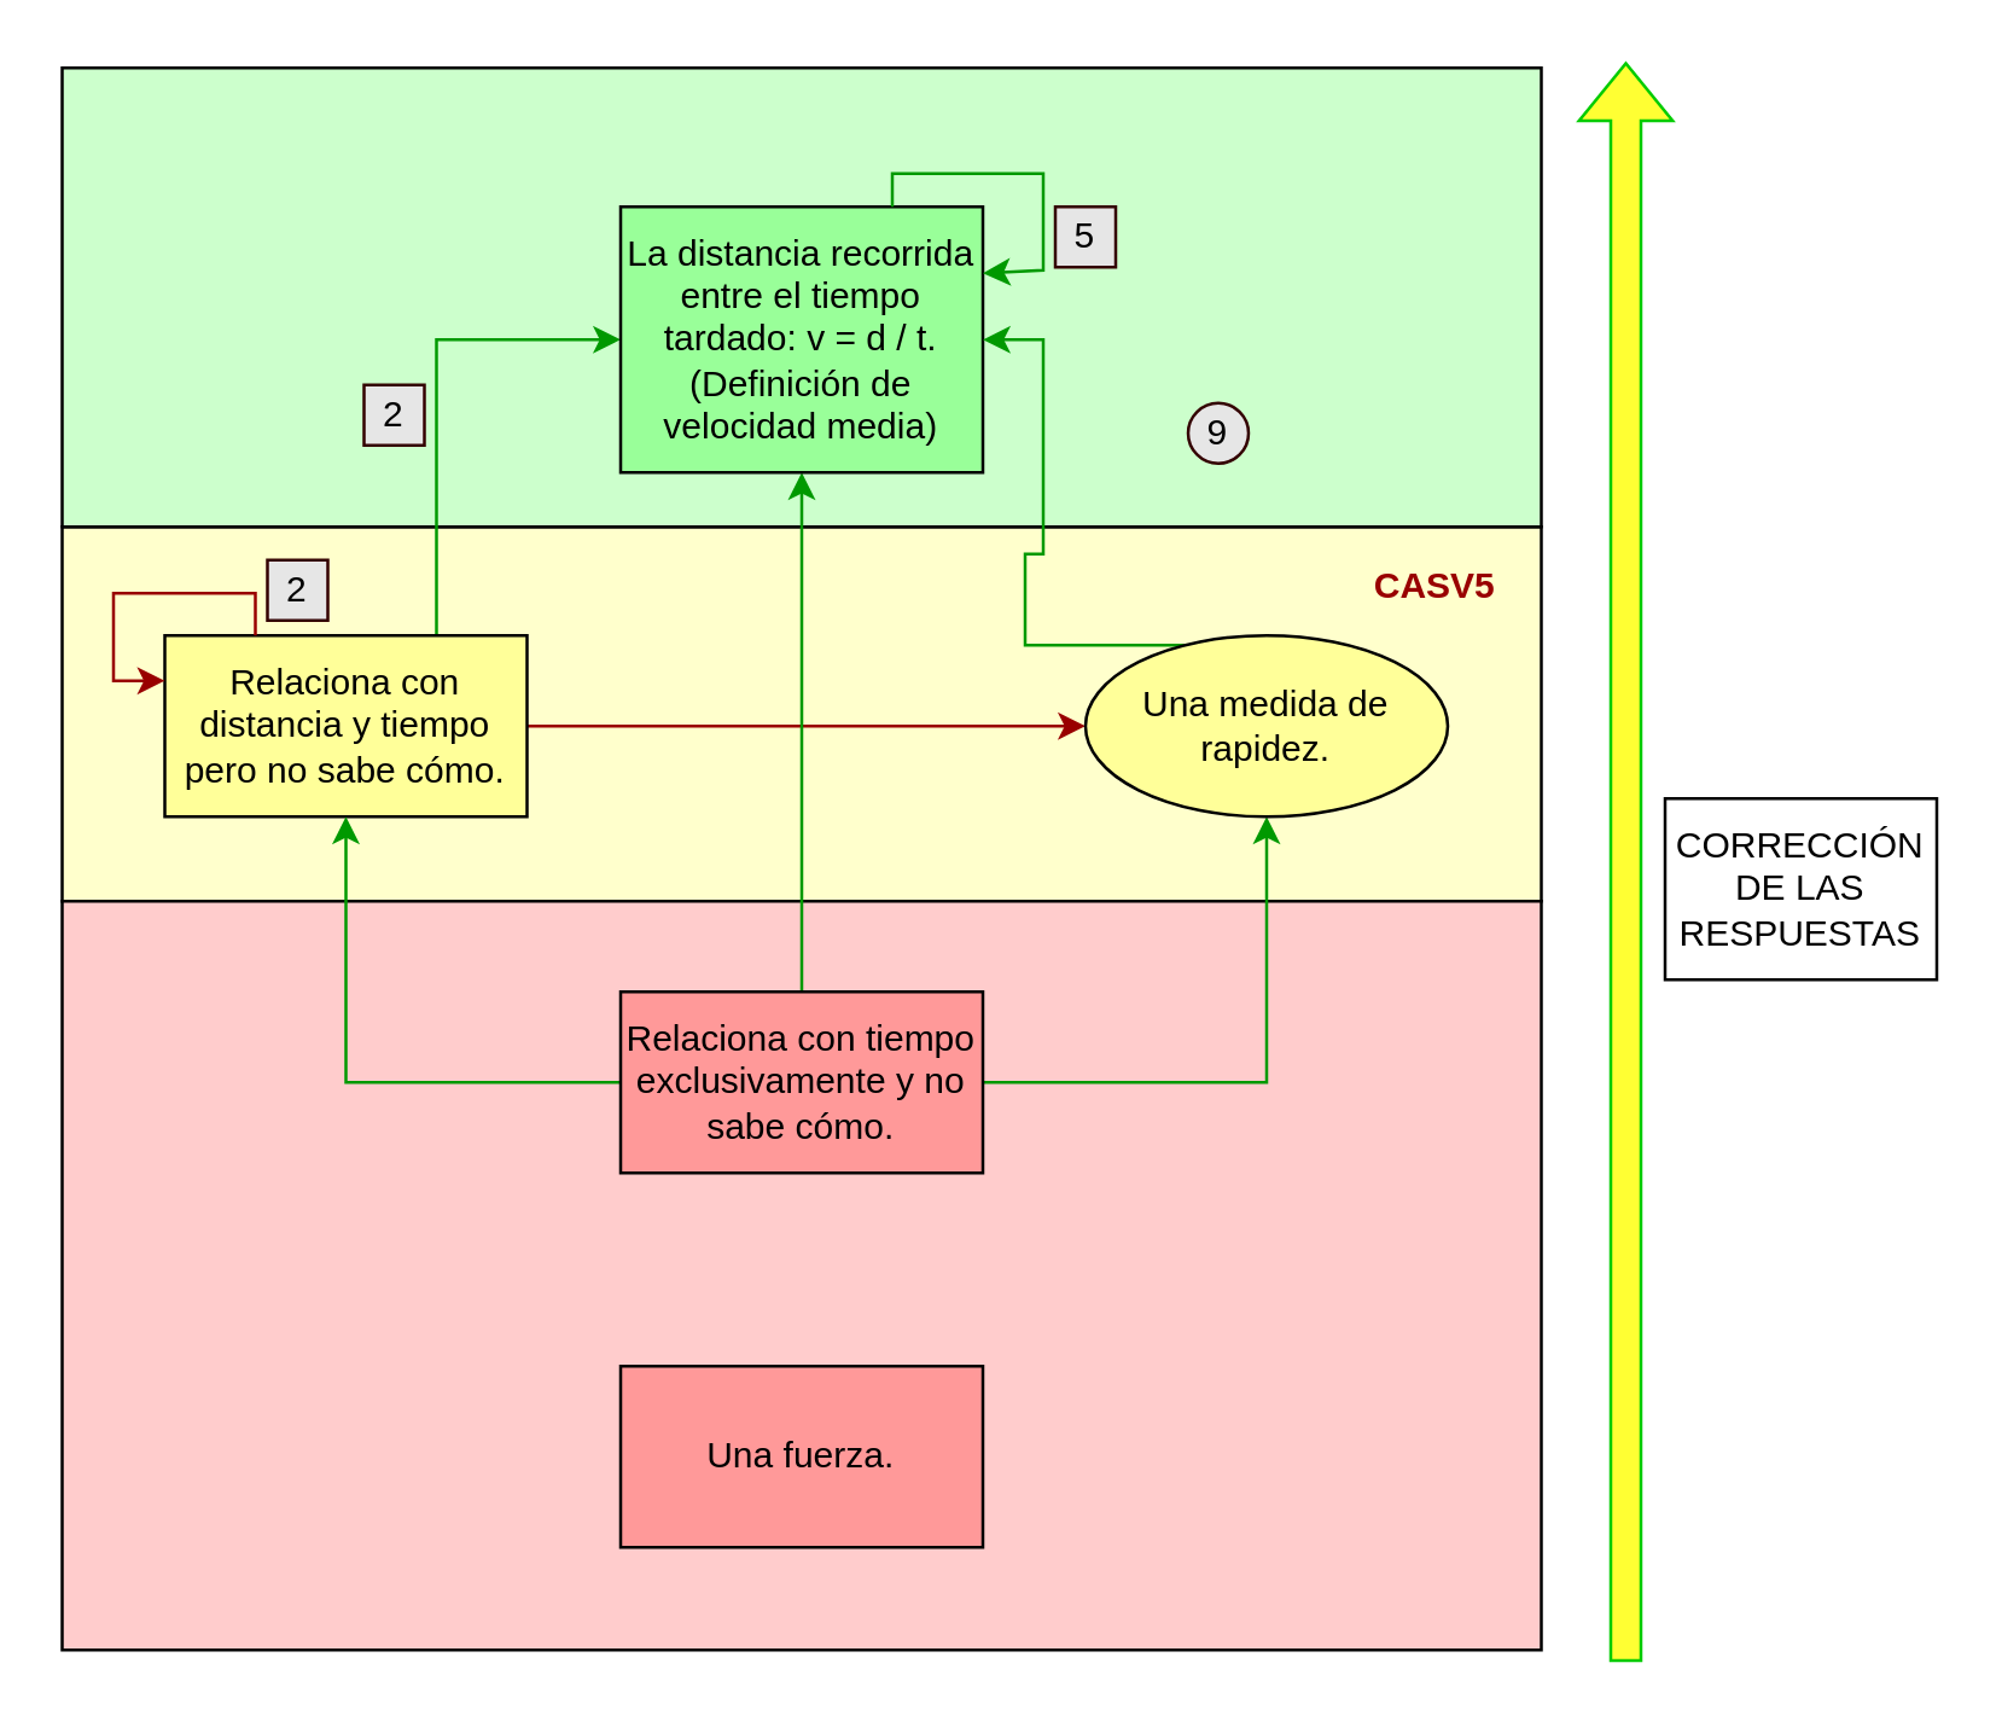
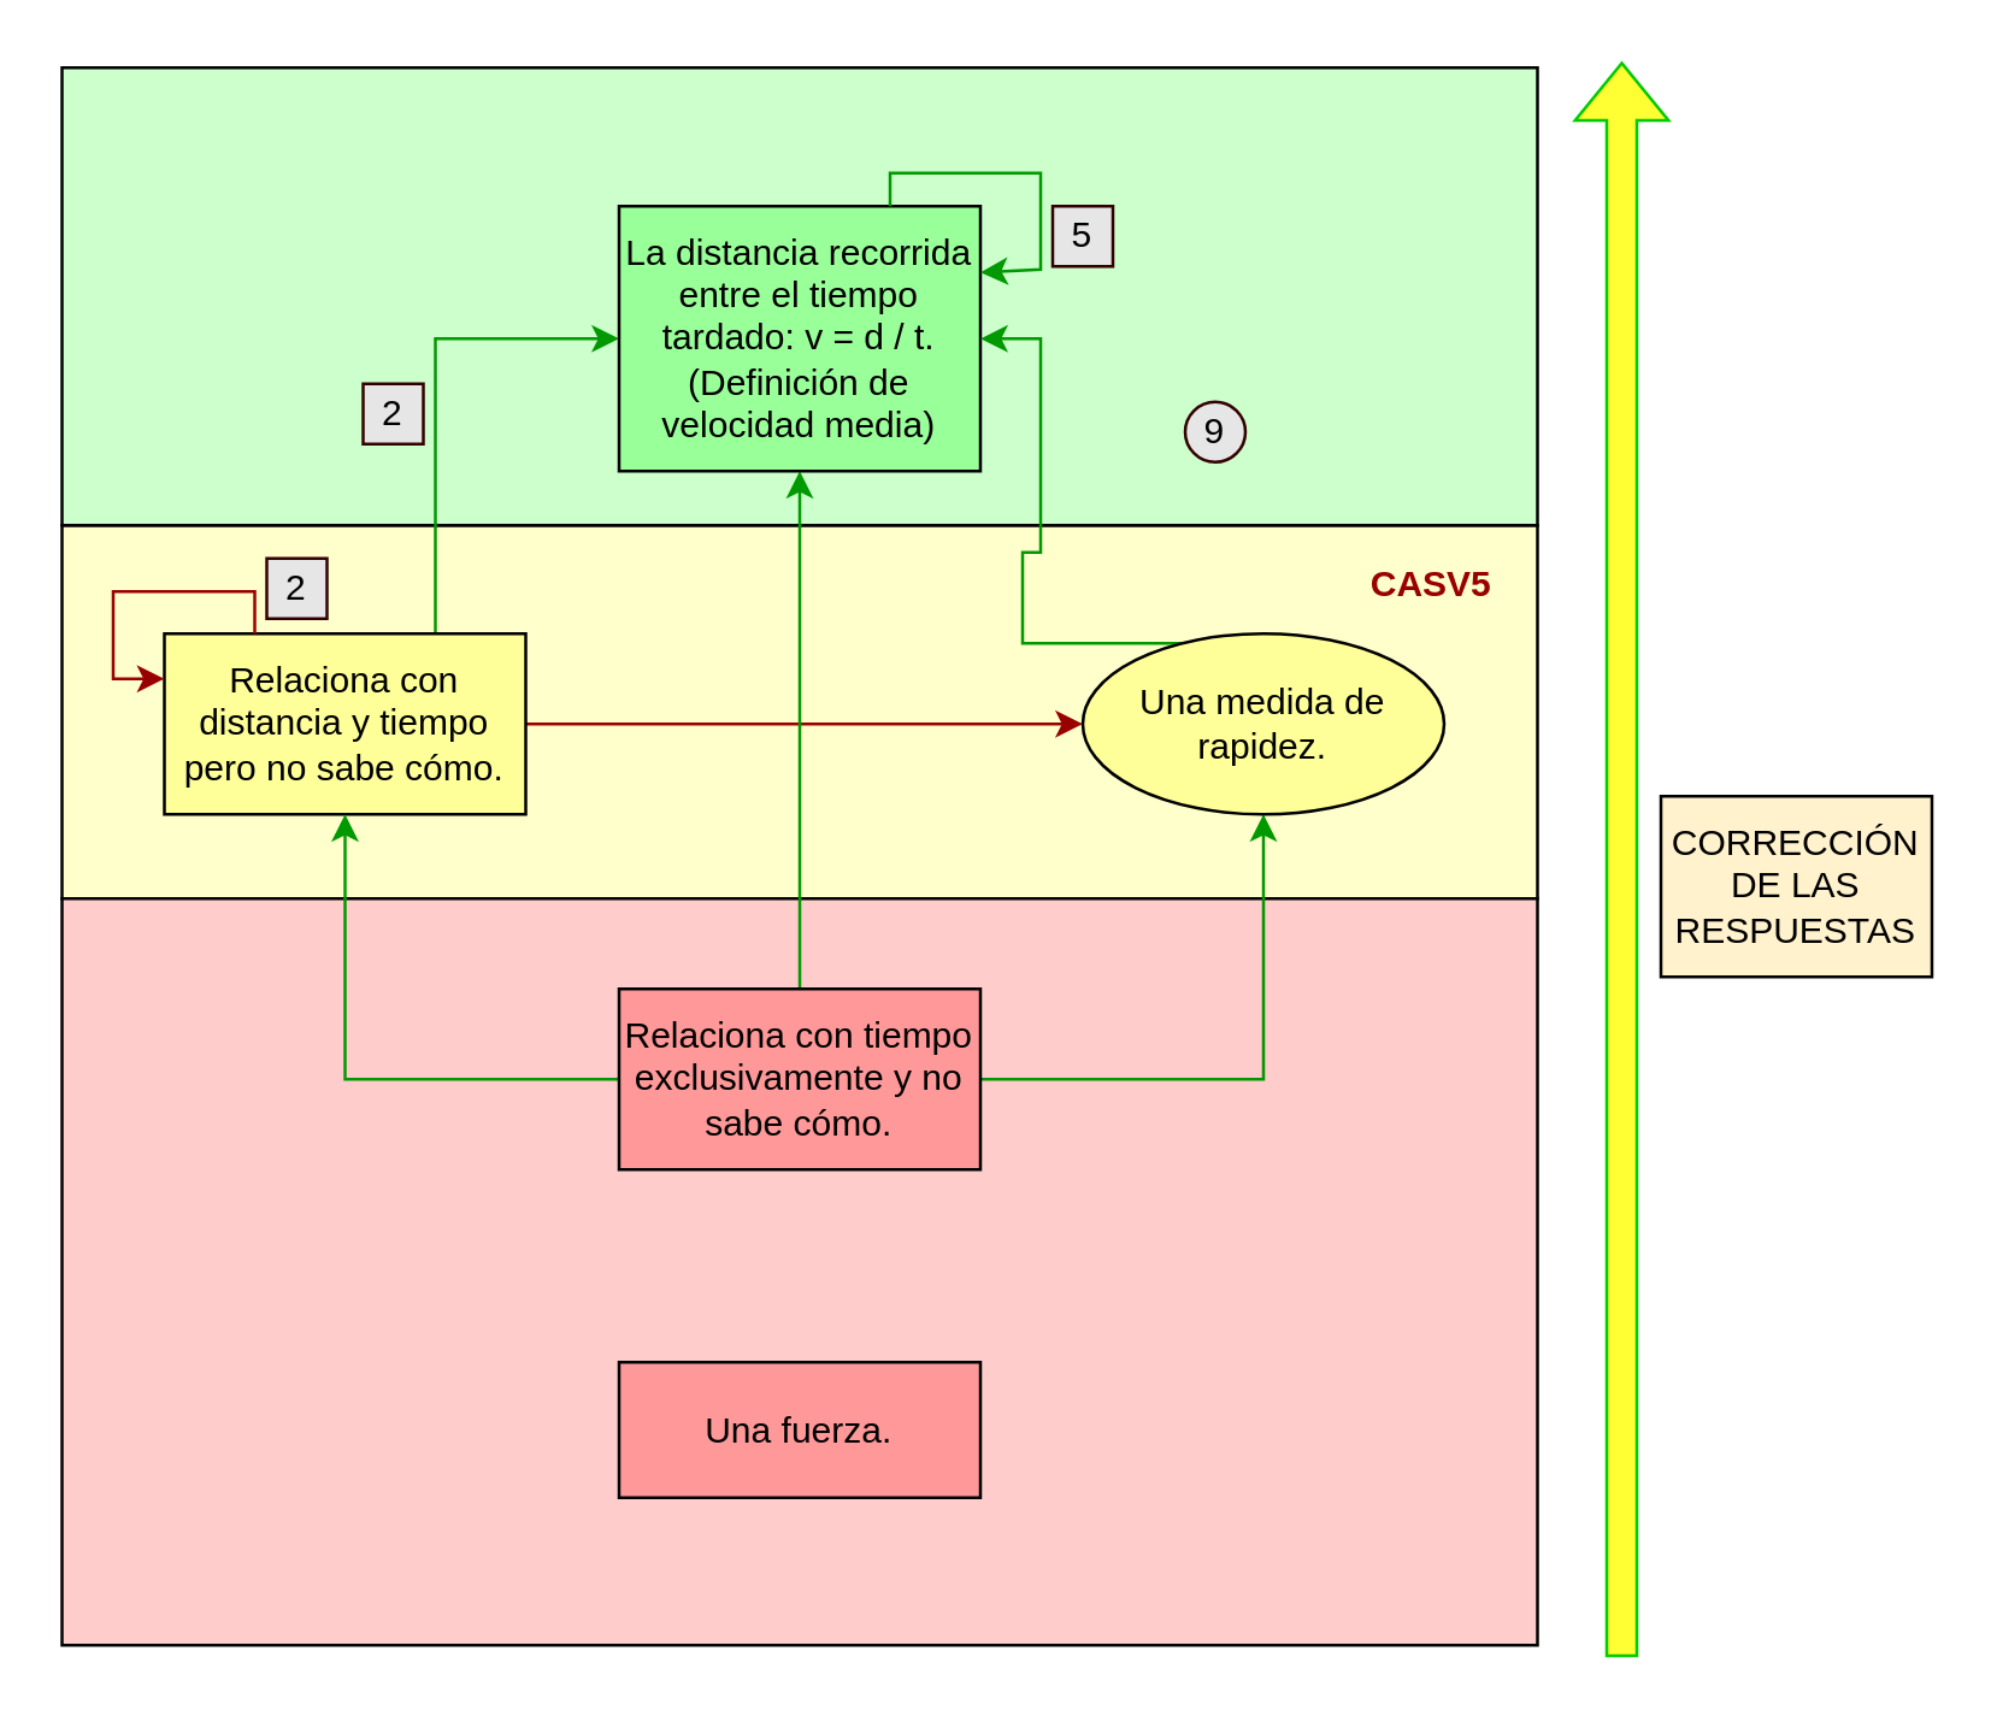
- <mxCell id="16" value="CORRECCIÓN DE LAS RESPUESTAS" style="rounded=0;whiteSpace=wrap;html=1;rotation=0;" parent="1" vertex="1"><mxGeometry x="551" y="264" width="90" height="60" as="geometry" /></mxCell>
+ <mxCell id="16" value="CORRECCIÓN DE LAS RESPUESTAS" style="rounded=0;whiteSpace=wrap;html=1;rotation=0;fillColor=#fff2cc;" parent="1" vertex="1"><mxGeometry x="551" y="264" width="90" height="60" as="geometry" /></mxCell>
- <mxCell id="21" value="Una fuerza." style="rounded=0;whiteSpace=wrap;html=1;fillColor=#FF9999;" vertex="1" parent="1"><mxGeometry x="205" y="452" width="120" height="60" as="geometry" /></mxCell>
+ <mxCell id="21" value="Una fuerza." style="rounded=0;whiteSpace=wrap;html=1;fillColor=#FF9999;" vertex="1" parent="1"><mxGeometry x="205" y="452" width="120" height="45" as="geometry" /></mxCell>
